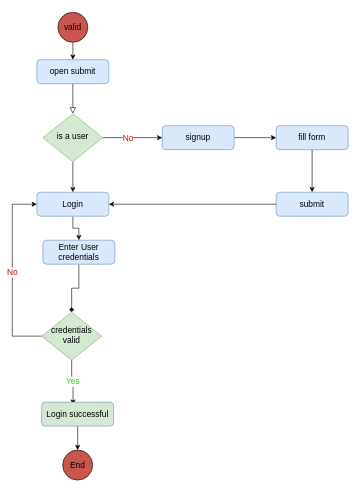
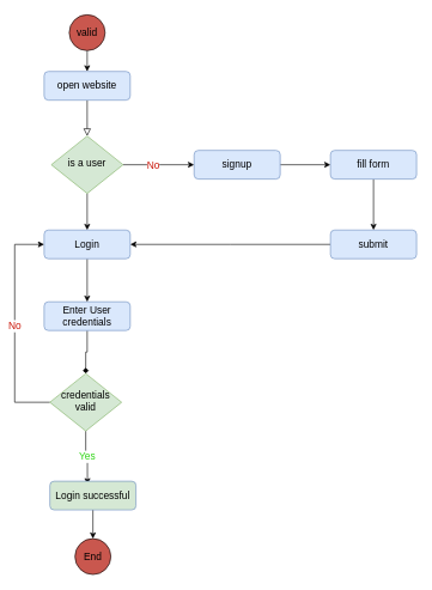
- <mxCell id="3" value="open submit" style="rounded=1;whiteSpace=wrap;html=1;fontSize=14;glass=0;strokeWidth=1;shadow=0;fillColor=#dae8fc;strokeColor=#6c8ebf;" parent="1" vertex="1"><mxGeometry x="61" y="99" width="120" height="40" as="geometry" /></mxCell>
+ <mxCell id="3" value="open website" style="rounded=1;whiteSpace=wrap;html=1;fontSize=14;glass=0;strokeWidth=1;shadow=0;fillColor=#dae8fc;strokeColor=#6c8ebf;" parent="1" vertex="1"><mxGeometry x="61" y="99" width="120" height="40" as="geometry" /></mxCell>
- <mxCell id="17" value="Enter User credentials" style="rounded=1;whiteSpace=wrap;html=1;fontSize=14;glass=0;strokeWidth=1;shadow=0;fillColor=#dae8fc;strokeColor=#6c8ebf;" vertex="1" parent="1"><mxGeometry x="71" y="400" width="120" height="40" as="geometry" /></mxCell>
+ <mxCell id="17" value="Enter User credentials" style="rounded=1;whiteSpace=wrap;html=1;fontSize=14;glass=0;strokeWidth=1;shadow=0;fillColor=#dae8fc;strokeColor=#6c8ebf;" vertex="1" parent="1"><mxGeometry x="61" y="420" width="120" height="40" as="geometry" /></mxCell>
